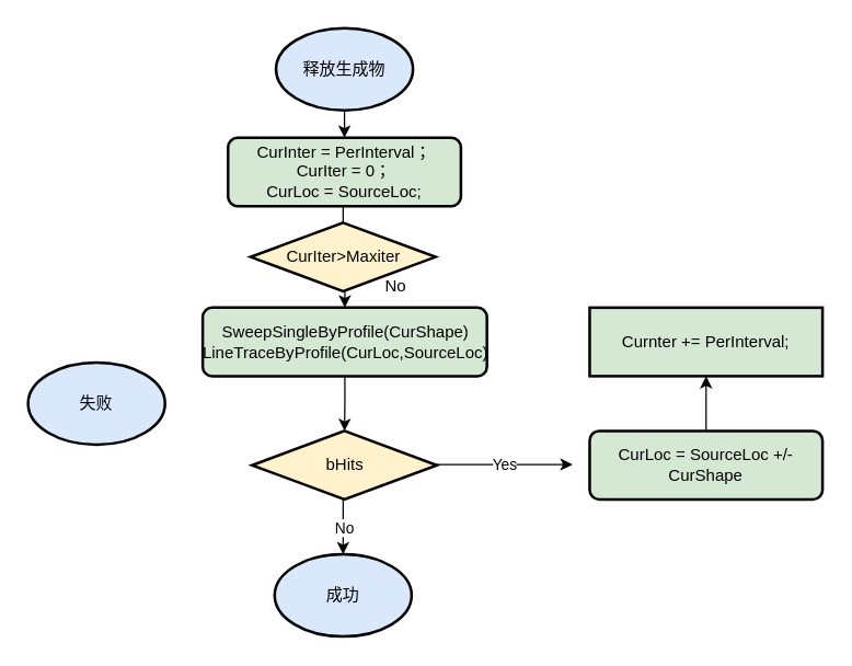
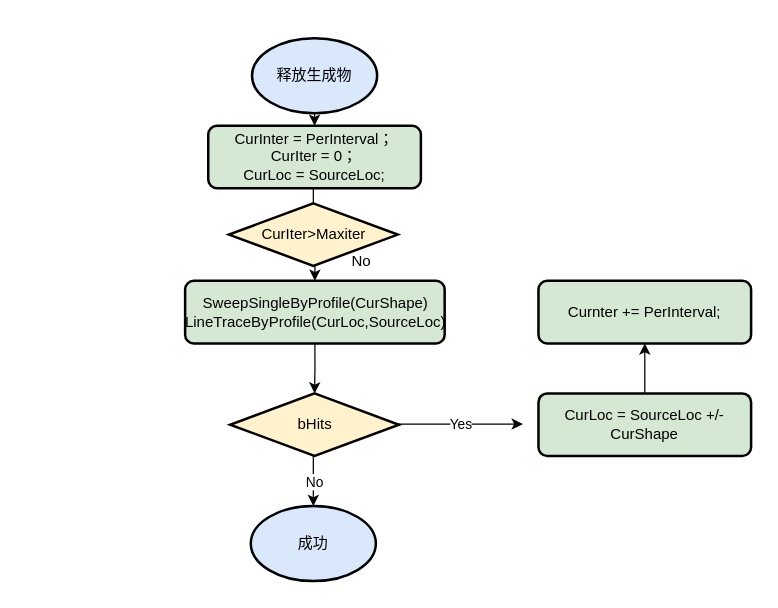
- <mxCell id="3" value="释放生成物" style="strokeWidth=2;html=1;shape=mxgraph.flowchart.start_1;whiteSpace=wrap;strokeColor=#000000;fillColor=#dae8fc;" vertex="1" parent="1"><mxGeometry x="201" y="20" width="100" height="60" as="geometry" /></mxCell>
+ <mxCell id="3" value="释放生成物" style="strokeWidth=2;html=1;shape=mxgraph.flowchart.start_1;whiteSpace=wrap;strokeColor=#000000;fillColor=#dae8fc;" vertex="1" parent="1"><mxGeometry x="201" y="30" width="100" height="60" as="geometry" /></mxCell>
- <mxCell id="16" value="Curnter += PerInterval;" style="whiteSpace=wrap;html=1;absoluteArcSize=1;arcSize=14;strokeWidth=2;strokeColor=#000000;fillColor=#d5e8d4;rounded=0;" vertex="1" parent="1"><mxGeometry x="430" y="224" width="170" height="50" as="geometry" /></mxCell>
+ <mxCell id="16" value="Curnter += PerInterval;" style="rounded=1;whiteSpace=wrap;html=1;absoluteArcSize=1;arcSize=14;strokeWidth=2;strokeColor=#000000;fillColor=#d5e8d4;" vertex="1" parent="1"><mxGeometry x="430" y="224" width="170" height="50" as="geometry" /></mxCell>
- <mxCell id="20" value="失败" style="strokeWidth=2;html=1;shape=mxgraph.flowchart.start_1;whiteSpace=wrap;strokeColor=#000000;fillColor=#dae8fc;" vertex="1" parent="1"><mxGeometry x="20" y="264" width="100" height="60" as="geometry" /></mxCell>
